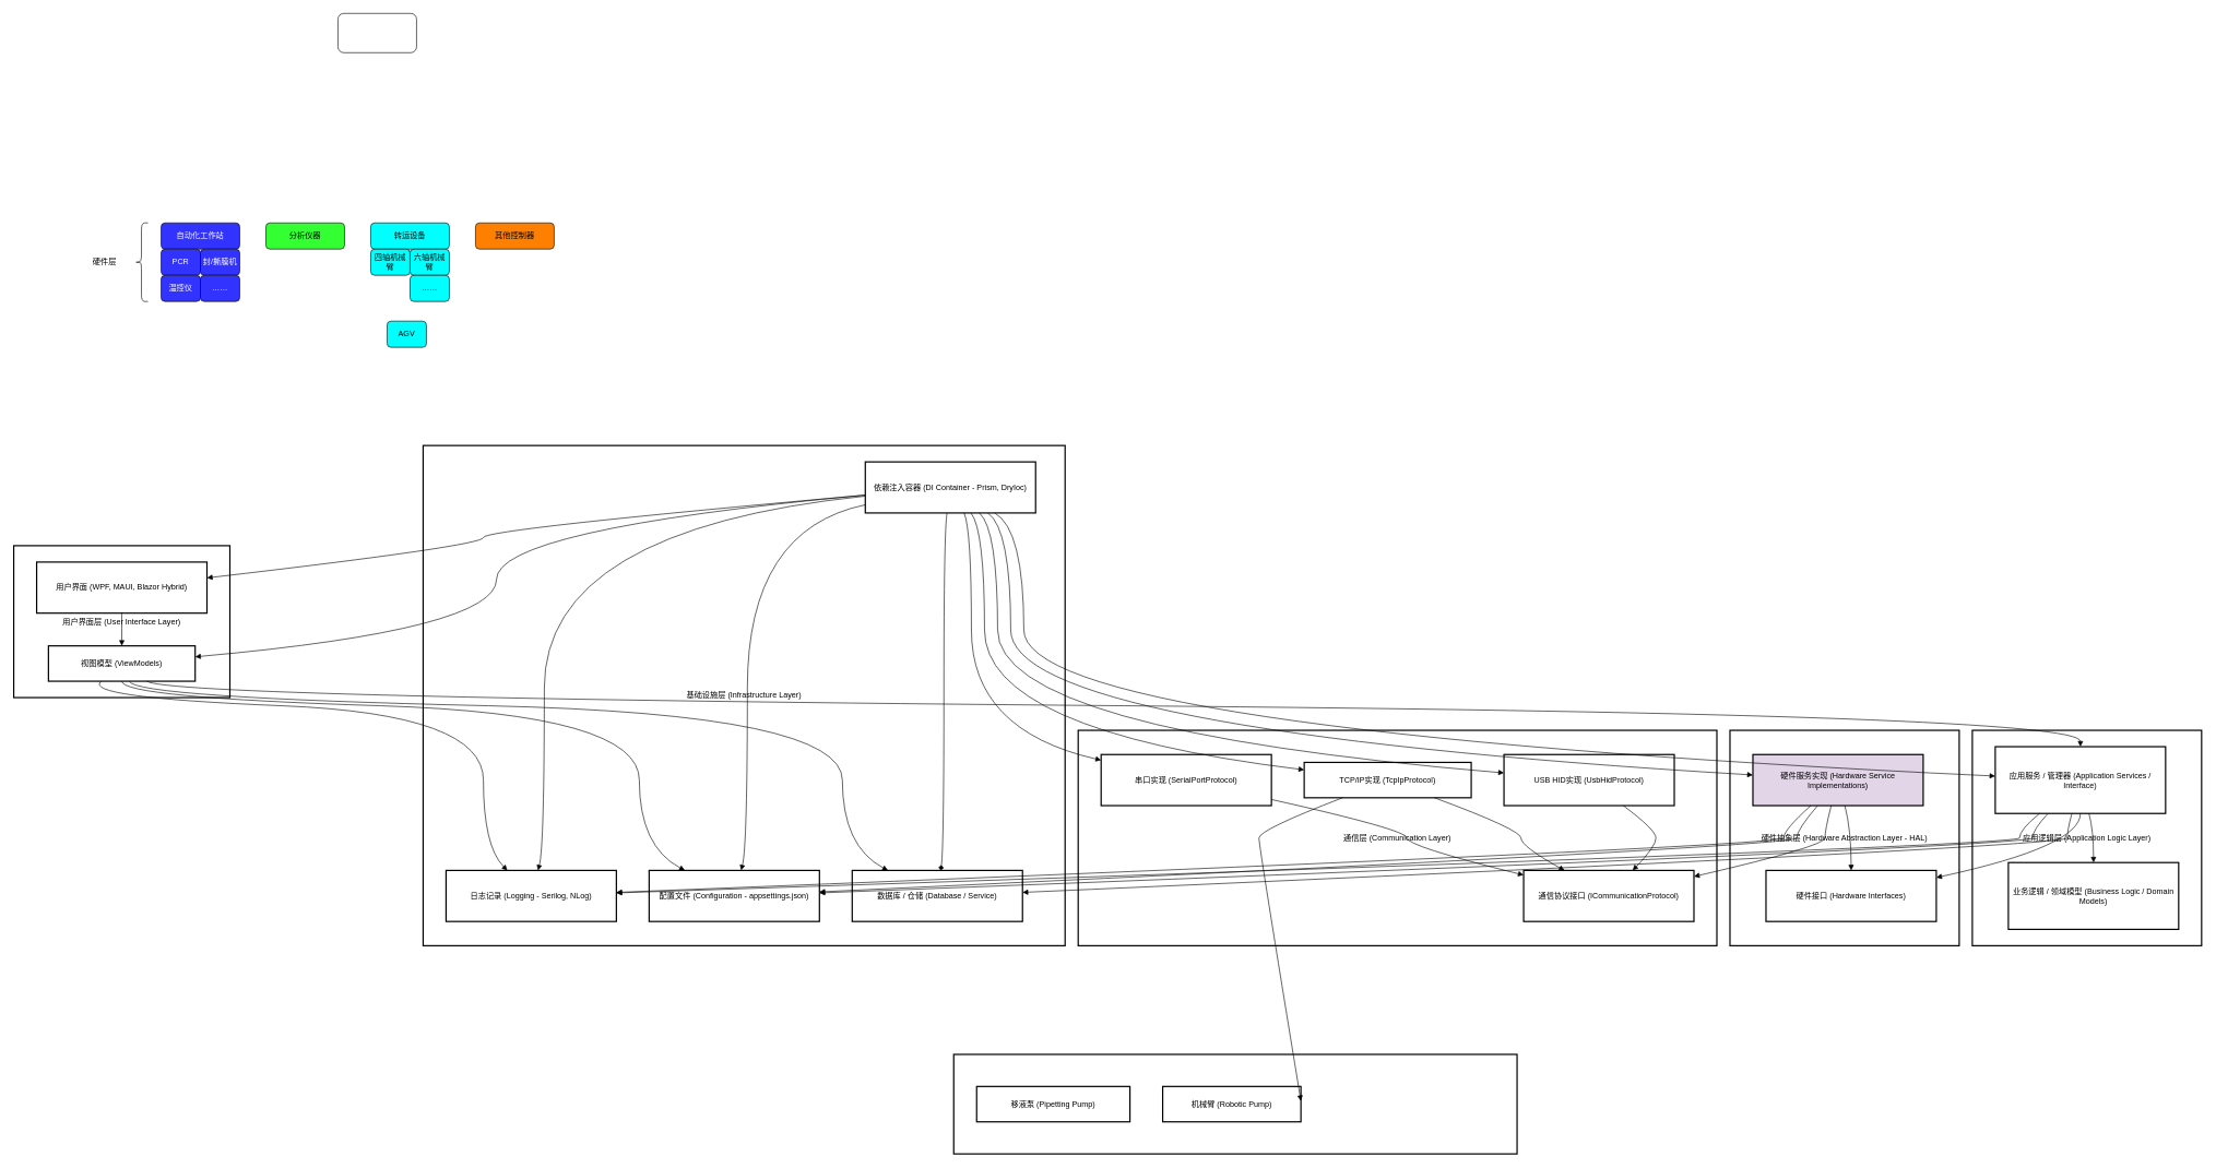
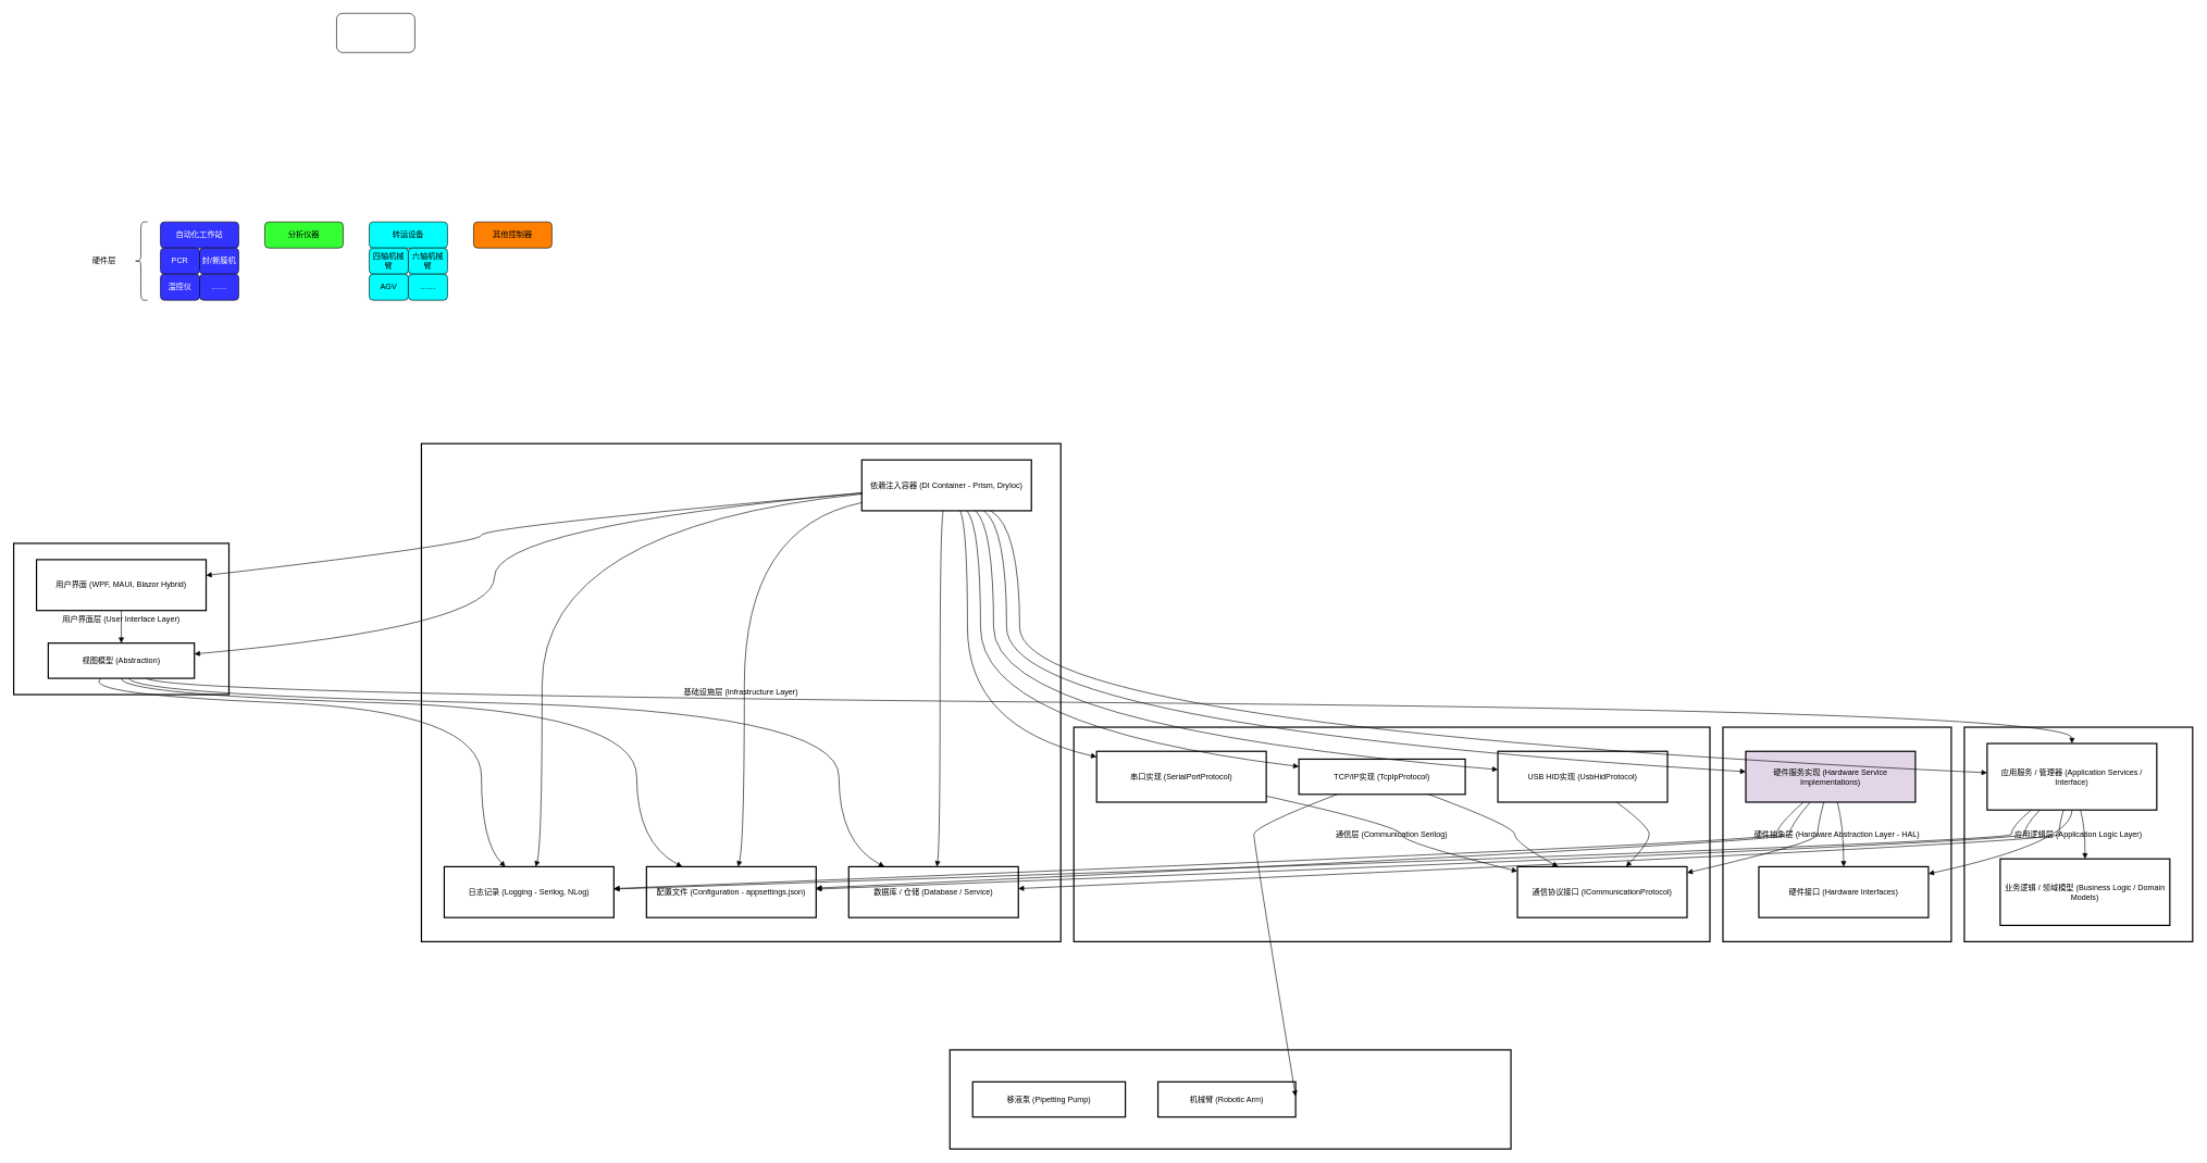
- <mxCell id="62" value="AGV" style="rounded=1;whiteSpace=wrap;html=1;fillColor=#00FFFF;" vertex="1" parent="1"><mxGeometry x="590" y="490" width="60" height="40" as="geometry" /></mxCell>
+ <mxCell id="62" value="AGV" style="rounded=1;whiteSpace=wrap;html=1;fillColor=#00FFFF;" vertex="1" parent="1"><mxGeometry x="565" y="420" width="60" height="40" as="geometry" /></mxCell>
- <mxCell id="16" value="视图模型 (ViewModels)" style="whiteSpace=wrap;strokeWidth=2;" vertex="1" parent="1"><mxGeometry x="73" y="986" width="224" height="54" as="geometry" /></mxCell>
+ <mxCell id="16" value="视图模型 (Abstraction)" style="whiteSpace=wrap;strokeWidth=2;" vertex="1" parent="1"><mxGeometry x="73" y="986" width="224" height="54" as="geometry" /></mxCell>
- <mxCell id="11" value="通信层 (Communication Layer)" style="whiteSpace=wrap;strokeWidth=2;" vertex="1" parent="1"><mxGeometry x="1645" y="1115" width="975" height="329" as="geometry" /></mxCell>
+ <mxCell id="11" value="通信层 (Communication Serilog)" style="whiteSpace=wrap;strokeWidth=2;" vertex="1" parent="1"><mxGeometry x="1645" y="1115" width="975" height="329" as="geometry" /></mxCell>
- <mxCell id="58" value="" style="curved=1;startArrow=none;endArrow=diamond;exitX=0.48;exitY=1;entryX=0.52;entryY=0;rounded=0;" edge="1" parent="1" source="28" target="27"><mxGeometry relative="1" as="geometry"><Array as="points"><mxPoint x="1440" y="808" /><mxPoint x="1440" y="1292" /></Array></mxGeometry></mxCell>
+ <mxCell id="58" value="" style="curved=1;startArrow=none;endArrow=block;exitX=0.48;exitY=1;entryX=0.52;entryY=0;rounded=0;" edge="1" parent="1" source="28" target="27"><mxGeometry relative="1" as="geometry"><Array as="points"><mxPoint x="1440" y="808" /><mxPoint x="1440" y="1292" /></Array></mxGeometry></mxCell>
- <mxCell id="30" value="机械臂 (Robotic Pump)" style="whiteSpace=wrap;strokeWidth=2;" vertex="1" parent="1"><mxGeometry x="1774" y="1659" width="211" height="54" as="geometry" /></mxCell>
+ <mxCell id="30" value="机械臂 (Robotic Arm)" style="whiteSpace=wrap;strokeWidth=2;" vertex="1" parent="1"><mxGeometry x="1774" y="1659" width="211" height="54" as="geometry" /></mxCell>
